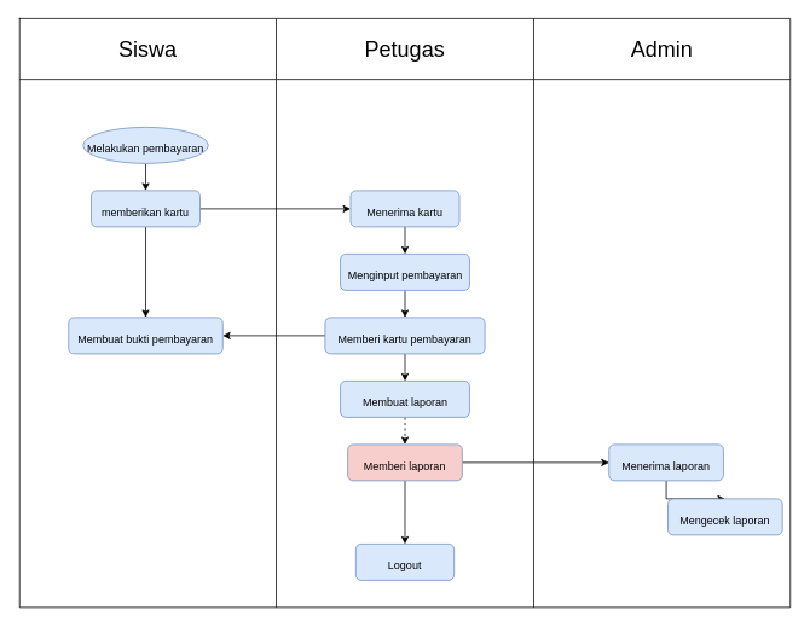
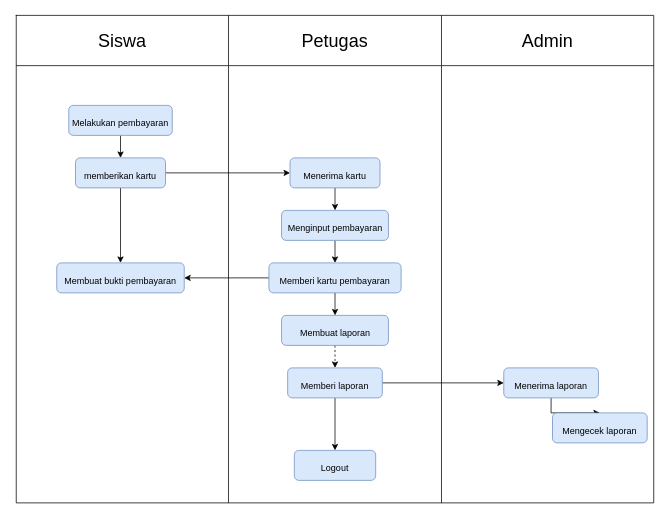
- <mxCell id="12" value="&lt;font style=&quot;font-size: 12px;&quot;&gt;Melakukan pembayaran&lt;/font&gt;" style="ellipse;whiteSpace=wrap;html=1;fontSize=24;fillColor=#dae8fc;strokeColor=#6c8ebf;" vertex="1" parent="1"><mxGeometry x="91" y="140" width="138" height="40" as="geometry" /></mxCell>
+ <mxCell id="12" value="&lt;font style=&quot;font-size: 12px;&quot;&gt;Melakukan pembayaran&lt;/font&gt;" style="rounded=1;whiteSpace=wrap;html=1;fontSize=24;fillColor=#dae8fc;strokeColor=#6c8ebf;" vertex="1" parent="1"><mxGeometry x="91" y="140" width="138" height="40" as="geometry" /></mxCell>
- <mxCell id="29" value="&lt;span style=&quot;font-size: 12px;&quot;&gt;Memberi laporan&lt;/span&gt;" style="rounded=1;whiteSpace=wrap;html=1;fontSize=24;fillColor=#f8cecc;strokeColor=#6c8ebf;" vertex="1" parent="1"><mxGeometry x="382.87" y="490" width="126.25" height="40" as="geometry" /></mxCell>
+ <mxCell id="29" value="&lt;span style=&quot;font-size: 12px;&quot;&gt;Memberi laporan&lt;/span&gt;" style="rounded=1;whiteSpace=wrap;html=1;fontSize=24;fillColor=#dae8fc;strokeColor=#6c8ebf;" vertex="1" parent="1"><mxGeometry x="382.87" y="490" width="126.25" height="40" as="geometry" /></mxCell>
